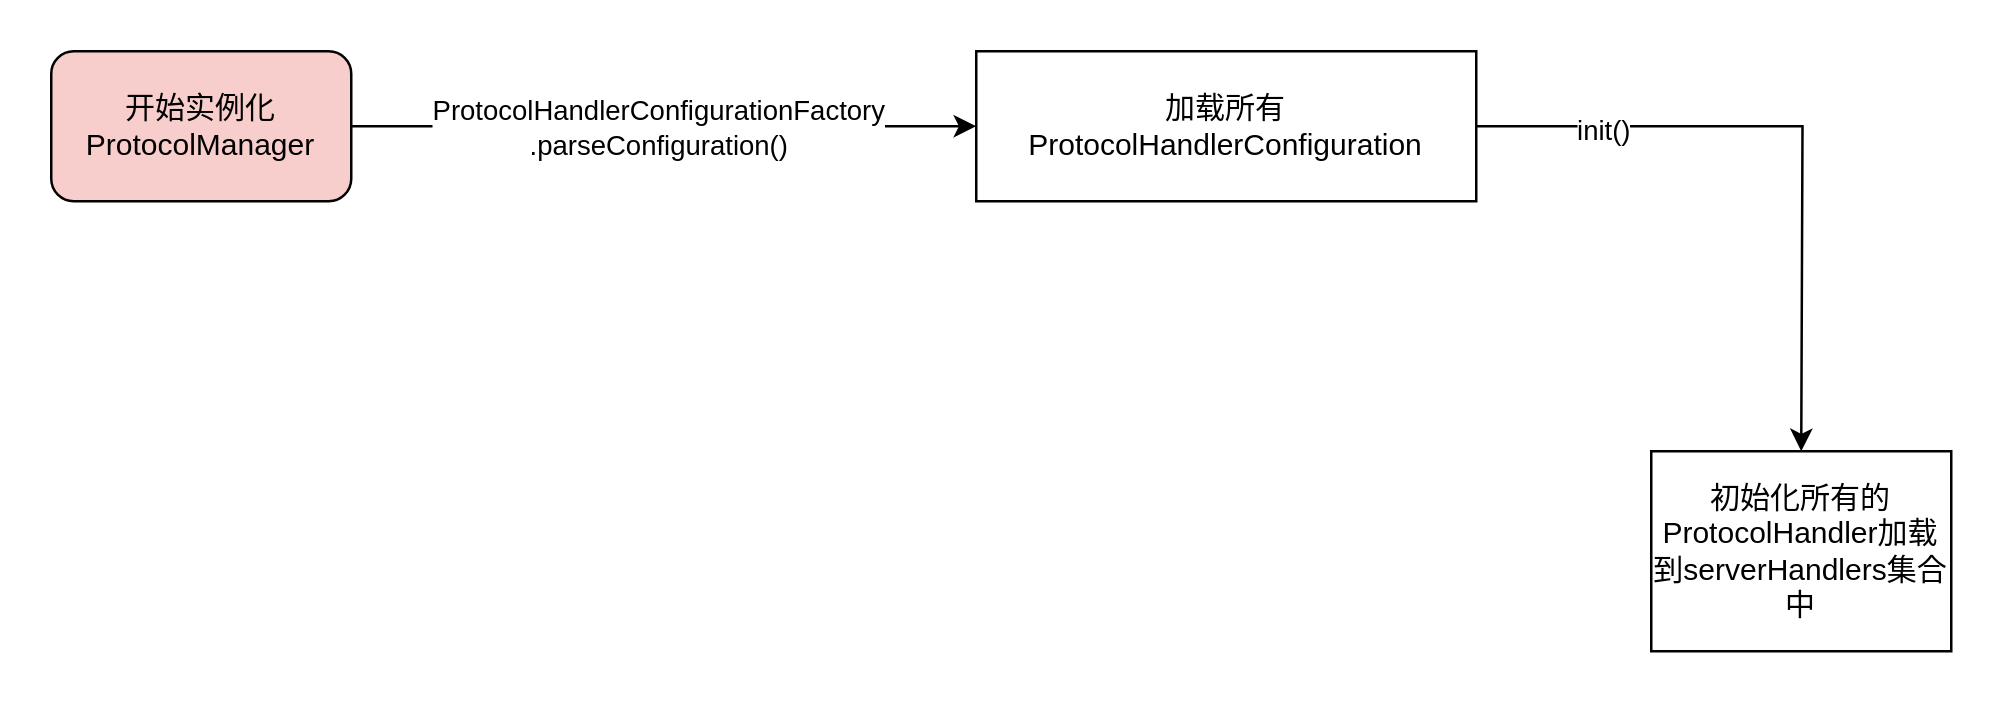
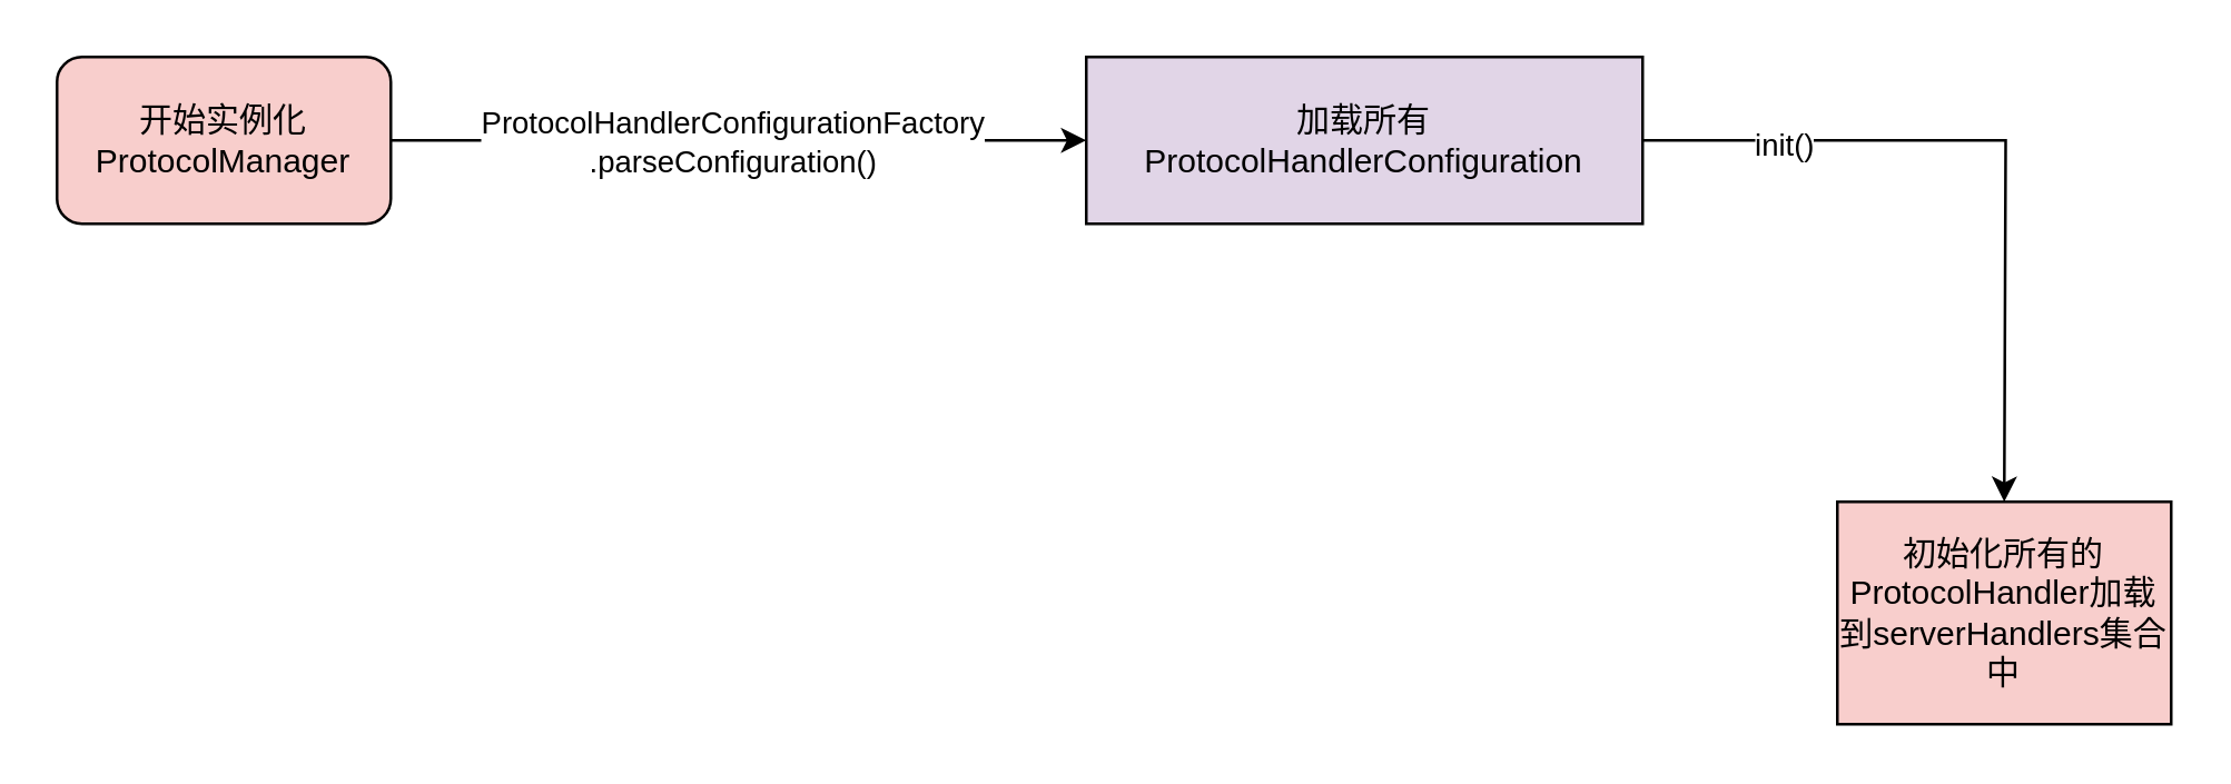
- <mxCell id="7" value="加载所有ProtocolHandlerConfiguration" style="rounded=0;whiteSpace=wrap;html=1;" vertex="1" parent="1"><mxGeometry x="390" y="20" width="200" height="60" as="geometry" /></mxCell>
+ <mxCell id="7" value="加载所有ProtocolHandlerConfiguration" style="rounded=0;whiteSpace=wrap;html=1;fillColor=#e1d5e7;" vertex="1" parent="1"><mxGeometry x="390" y="20" width="200" height="60" as="geometry" /></mxCell>
- <mxCell id="8" value="初始化所有的ProtocolHandler加载到serverHandlers集合中" style="rounded=0;whiteSpace=wrap;html=1;" vertex="1" parent="1"><mxGeometry x="660" y="180" width="120" height="80" as="geometry" /></mxCell>
+ <mxCell id="8" value="初始化所有的ProtocolHandler加载到serverHandlers集合中" style="rounded=0;whiteSpace=wrap;html=1;fillColor=#f8cecc;" vertex="1" parent="1"><mxGeometry x="660" y="180" width="120" height="80" as="geometry" /></mxCell>
